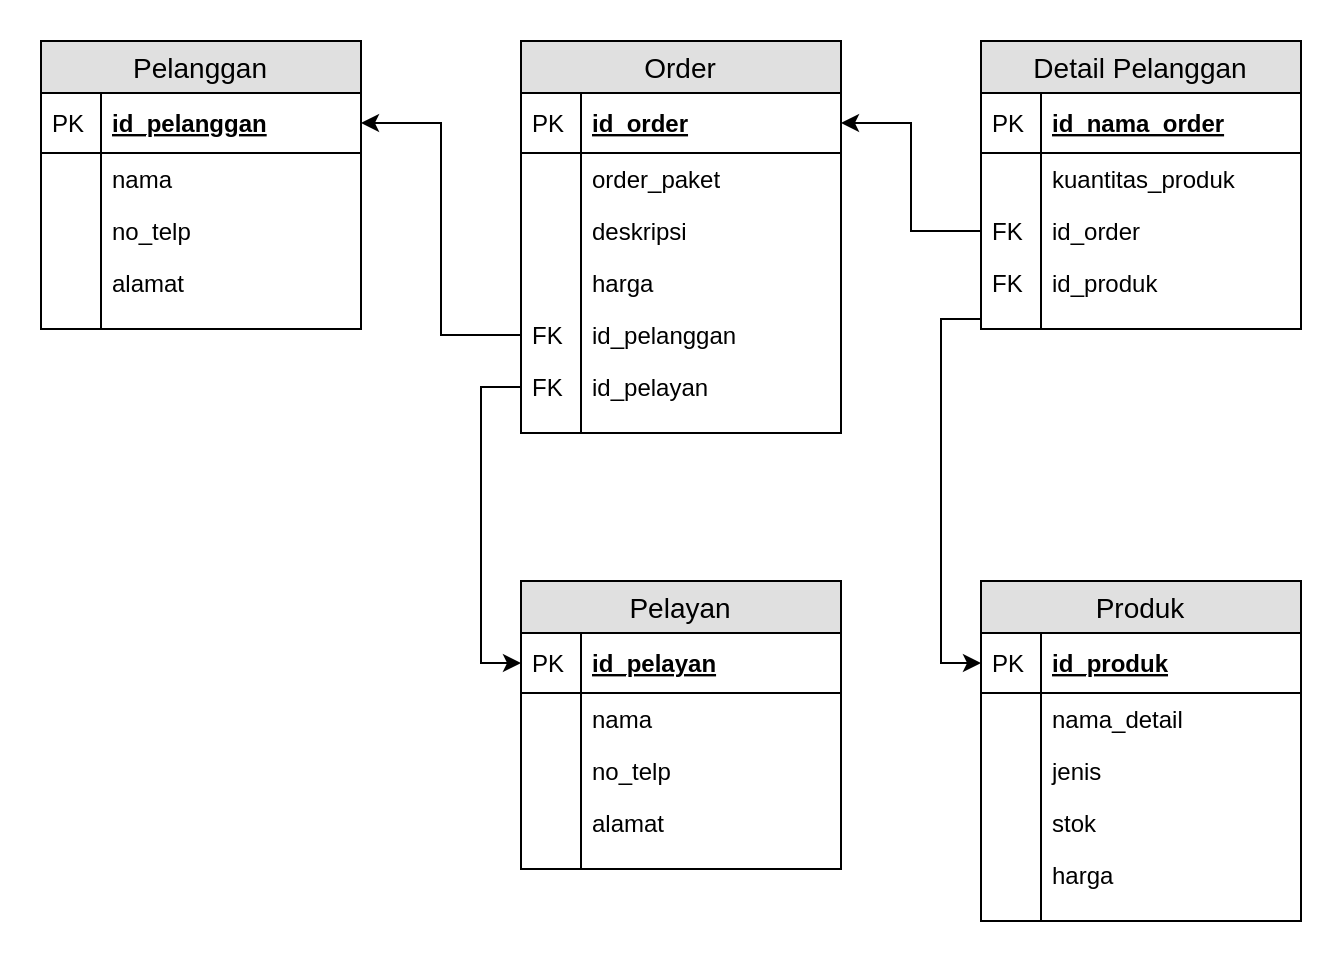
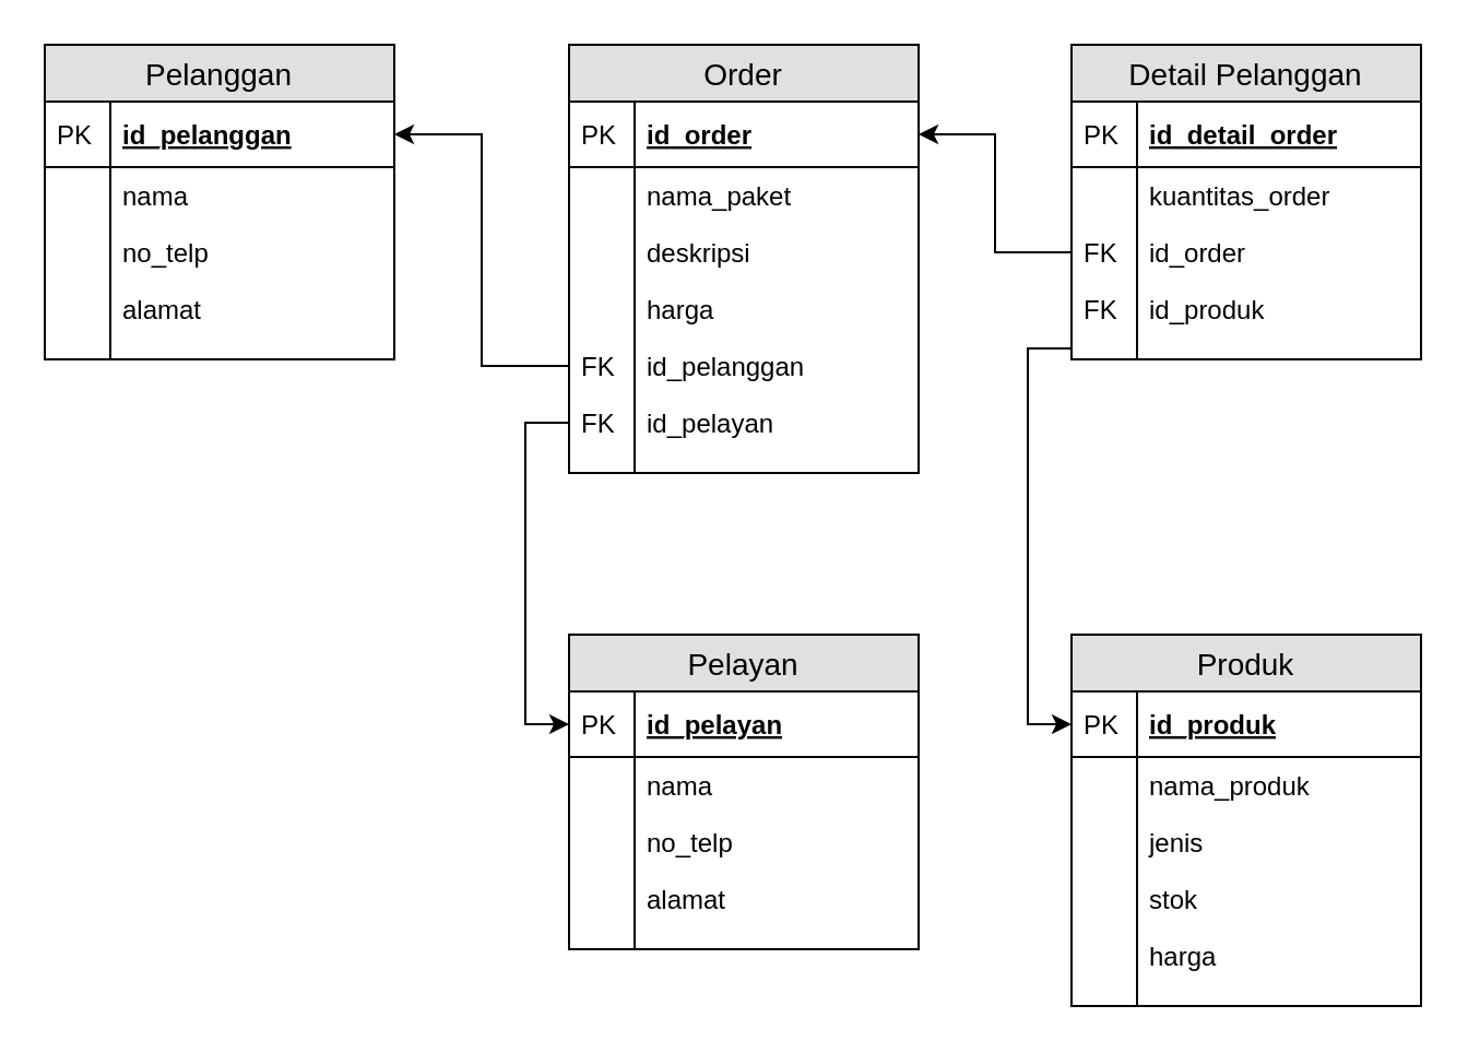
- <mxCell id="53" value="id_nama_order" style="shape=partialRectangle;top=0;left=0;right=0;bottom=1;align=left;verticalAlign=middle;fillColor=none;spacingLeft=34;spacingRight=4;overflow=hidden;rotatable=0;points=[[0,0.5],[1,0.5]];portConstraint=eastwest;dropTarget=0;fontStyle=5;fontSize=12;" vertex="1" parent="52"><mxGeometry y="26" width="160" height="30" as="geometry" /></mxCell>
+ <mxCell id="53" value="id_detail_order" style="shape=partialRectangle;top=0;left=0;right=0;bottom=1;align=left;verticalAlign=middle;fillColor=none;spacingLeft=34;spacingRight=4;overflow=hidden;rotatable=0;points=[[0,0.5],[1,0.5]];portConstraint=eastwest;dropTarget=0;fontStyle=5;fontSize=12;" vertex="1" parent="52"><mxGeometry y="26" width="160" height="30" as="geometry" /></mxCell>
- <mxCell id="16" value="order_paket" style="shape=partialRectangle;top=0;left=0;right=0;bottom=0;align=left;verticalAlign=top;fillColor=none;spacingLeft=34;spacingRight=4;overflow=hidden;rotatable=0;points=[[0,0.5],[1,0.5]];portConstraint=eastwest;dropTarget=0;fontSize=12;" vertex="1" parent="13"><mxGeometry y="56" width="160" height="26" as="geometry" /></mxCell>
+ <mxCell id="16" value="nama_paket" style="shape=partialRectangle;top=0;left=0;right=0;bottom=0;align=left;verticalAlign=top;fillColor=none;spacingLeft=34;spacingRight=4;overflow=hidden;rotatable=0;points=[[0,0.5],[1,0.5]];portConstraint=eastwest;dropTarget=0;fontSize=12;" vertex="1" parent="13"><mxGeometry y="56" width="160" height="26" as="geometry" /></mxCell>
- <mxCell id="55" value="kuantitas_produk" style="shape=partialRectangle;top=0;left=0;right=0;bottom=0;align=left;verticalAlign=top;fillColor=none;spacingLeft=34;spacingRight=4;overflow=hidden;rotatable=0;points=[[0,0.5],[1,0.5]];portConstraint=eastwest;dropTarget=0;fontSize=12;" vertex="1" parent="52"><mxGeometry y="56" width="160" height="26" as="geometry" /></mxCell>
+ <mxCell id="55" value="kuantitas_order" style="shape=partialRectangle;top=0;left=0;right=0;bottom=0;align=left;verticalAlign=top;fillColor=none;spacingLeft=34;spacingRight=4;overflow=hidden;rotatable=0;points=[[0,0.5],[1,0.5]];portConstraint=eastwest;dropTarget=0;fontSize=12;" vertex="1" parent="52"><mxGeometry y="56" width="160" height="26" as="geometry" /></mxCell>
- <mxCell id="42" value="nama_detail" style="shape=partialRectangle;top=0;left=0;right=0;bottom=0;align=left;verticalAlign=top;fillColor=none;spacingLeft=34;spacingRight=4;overflow=hidden;rotatable=0;points=[[0,0.5],[1,0.5]];portConstraint=eastwest;dropTarget=0;fontSize=12;" vertex="1" parent="39"><mxGeometry y="56" width="160" height="26" as="geometry" /></mxCell>
+ <mxCell id="42" value="nama_produk" style="shape=partialRectangle;top=0;left=0;right=0;bottom=0;align=left;verticalAlign=top;fillColor=none;spacingLeft=34;spacingRight=4;overflow=hidden;rotatable=0;points=[[0,0.5],[1,0.5]];portConstraint=eastwest;dropTarget=0;fontSize=12;" vertex="1" parent="39"><mxGeometry y="56" width="160" height="26" as="geometry" /></mxCell>
